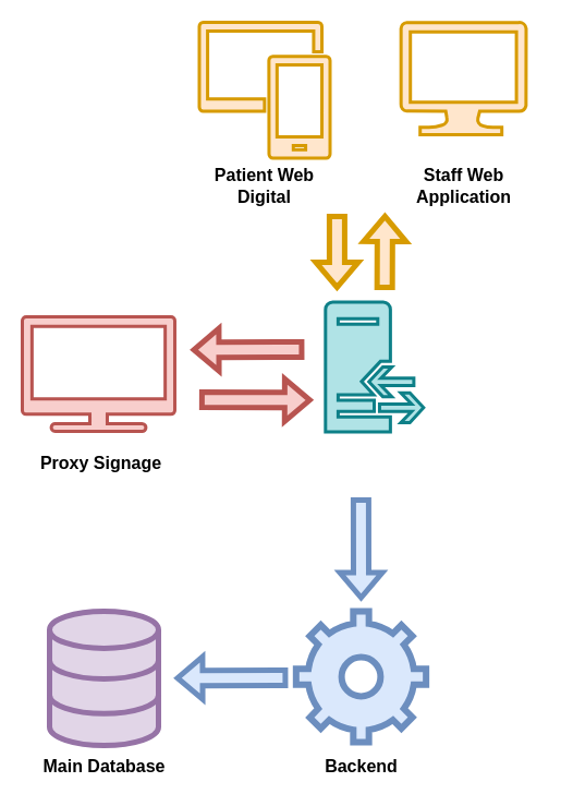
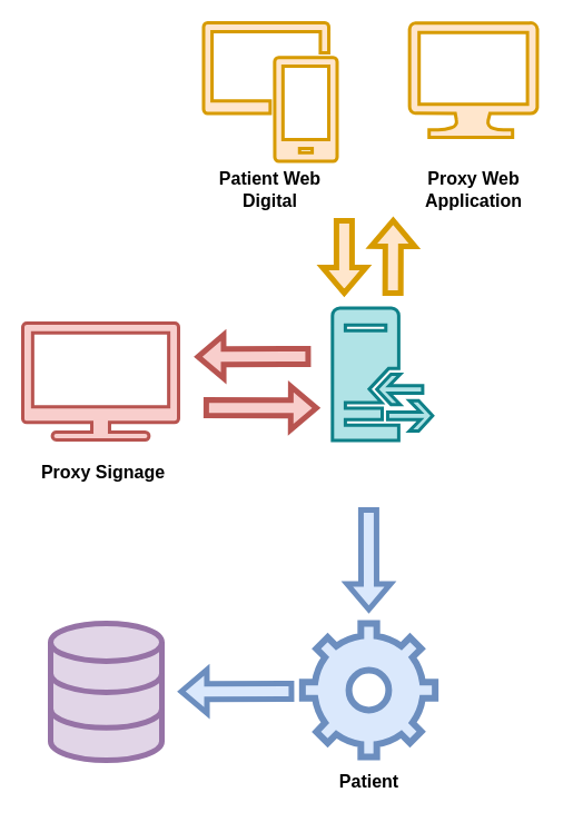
- <mxCell id="14" value="Staff Web Application" style="text;html=1;strokeColor=none;fillColor=none;align=center;verticalAlign=middle;whiteSpace=wrap;rounded=0;fontSize=16;fontStyle=1" vertex="1" parent="1"><mxGeometry x="357.5" y="154.58" width="135" height="30" as="geometry" /></mxCell>
+ <mxCell id="14" value="Proxy Web Application" style="text;html=1;strokeColor=none;fillColor=none;align=center;verticalAlign=middle;whiteSpace=wrap;rounded=0;fontSize=16;fontStyle=1" vertex="1" parent="1"><mxGeometry x="357.5" y="154.58" width="135" height="30" as="geometry" /></mxCell>
- <mxCell id="8" value="Main Database" style="text;html=1;strokeColor=none;fillColor=none;align=center;verticalAlign=middle;whiteSpace=wrap;rounded=0;fontSize=16;fontStyle=1" parent="1" vertex="1"><mxGeometry x="27.5" y="686.9" width="135" height="30" as="geometry" /></mxCell>
- <mxCell id="9" value="Backend" style="text;html=1;strokeColor=none;fillColor=none;align=center;verticalAlign=middle;whiteSpace=wrap;rounded=0;fontSize=16;fontStyle=1" parent="1" vertex="1"><mxGeometry x="263.94" y="686.9" width="135" height="30" as="geometry" /></mxCell>
+ <mxCell id="9" value="Patient" style="text;html=1;strokeColor=none;fillColor=none;align=center;verticalAlign=middle;whiteSpace=wrap;rounded=0;fontSize=16;fontStyle=1" parent="1" vertex="1"><mxGeometry x="263.94" y="686.9" width="135" height="30" as="geometry" /></mxCell>
